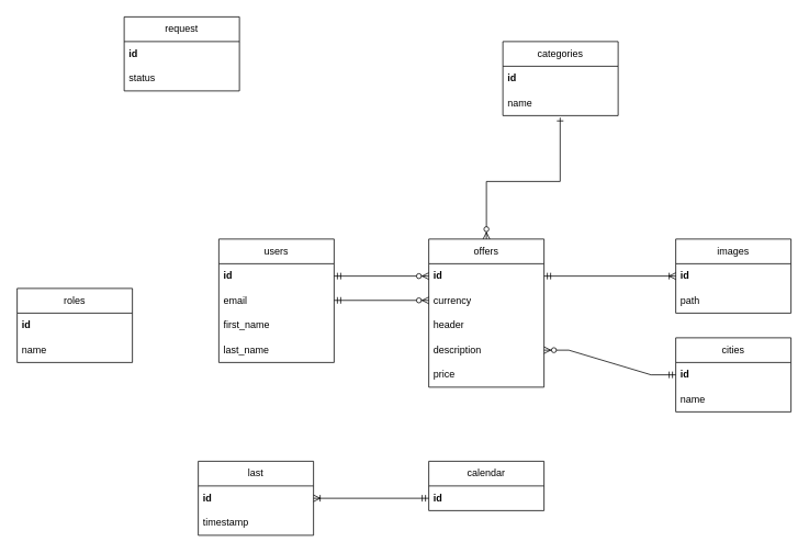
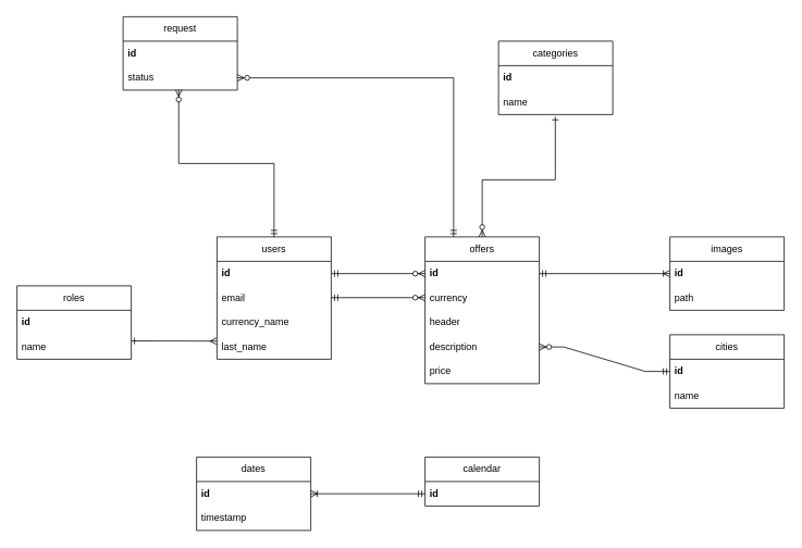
+ <mxCell id="40" value="" style="fontSize=12;html=1;endArrow=ERzeroToMany;startArrow=ERmandOne;rounded=0;entryX=1;entryY=0.5;entryDx=0;entryDy=0;exitX=0.25;exitY=0;exitDx=0;exitDy=0;edgeStyle=orthogonalEdgeStyle;" parent="1" source="10" target="38" edge="1"><mxGeometry width="100" height="100" relative="1" as="geometry"><mxPoint x="492" y="270" as="sourcePoint" /><mxPoint x="490" y="180" as="targetPoint" /></mxGeometry></mxCell>
+ <mxCell id="39" value="" style="fontSize=12;html=1;endArrow=ERzeroToMany;startArrow=ERmandOne;rounded=0;entryX=0.487;entryY=0.986;entryDx=0;entryDy=0;entryPerimeter=0;exitX=0.5;exitY=0;exitDx=0;exitDy=0;edgeStyle=orthogonalEdgeStyle;" parent="1" source="5" target="38" edge="1"><mxGeometry width="100" height="100" relative="1" as="geometry"><mxPoint x="850" y="630" as="sourcePoint" /><mxPoint x="950" y="530" as="targetPoint" /></mxGeometry></mxCell>
- <mxCell id="8" value="first_name" style="text;strokeColor=none;fillColor=none;align=left;verticalAlign=middle;spacingLeft=4;spacingRight=4;overflow=hidden;points=[[0,0.5],[1,0.5]];portConstraint=eastwest;rotatable=0;whiteSpace=wrap;html=1;" parent="5" vertex="1"><mxGeometry y="90" width="140" height="30" as="geometry" /></mxCell>
+ <mxCell id="8" value="currency_name" style="text;strokeColor=none;fillColor=none;align=left;verticalAlign=middle;spacingLeft=4;spacingRight=4;overflow=hidden;points=[[0,0.5],[1,0.5]];portConstraint=eastwest;rotatable=0;whiteSpace=wrap;html=1;" parent="5" vertex="1"><mxGeometry y="90" width="140" height="30" as="geometry" /></mxCell>
+ <mxCell id="30" value="" style="fontSize=12;html=1;endArrow=ERmany;startArrow=ERone;rounded=0;entryX=-0.003;entryY=0.26;entryDx=0;entryDy=0;exitX=1;exitY=0.75;exitDx=0;exitDy=0;entryPerimeter=0;startFill=0;" parent="1" source="2" target="9" edge="1"><mxGeometry width="100" height="100" relative="1" as="geometry"><mxPoint x="120" y="480" as="sourcePoint" /><mxPoint x="220" y="380" as="targetPoint" /></mxGeometry></mxCell>
- <mxCell id="18" value="last" style="swimlane;fontStyle=0;childLayout=stackLayout;horizontal=1;startSize=30;horizontalStack=0;resizeParent=1;resizeParentMax=0;resizeLast=0;collapsible=1;marginBottom=0;whiteSpace=wrap;html=1;" parent="1" vertex="1"><mxGeometry x="240" y="560" width="140" height="90" as="geometry" /></mxCell>
+ <mxCell id="18" value="dates" style="swimlane;fontStyle=0;childLayout=stackLayout;horizontal=1;startSize=30;horizontalStack=0;resizeParent=1;resizeParentMax=0;resizeLast=0;collapsible=1;marginBottom=0;whiteSpace=wrap;html=1;" parent="1" vertex="1"><mxGeometry x="240" y="560" width="140" height="90" as="geometry" /></mxCell>
